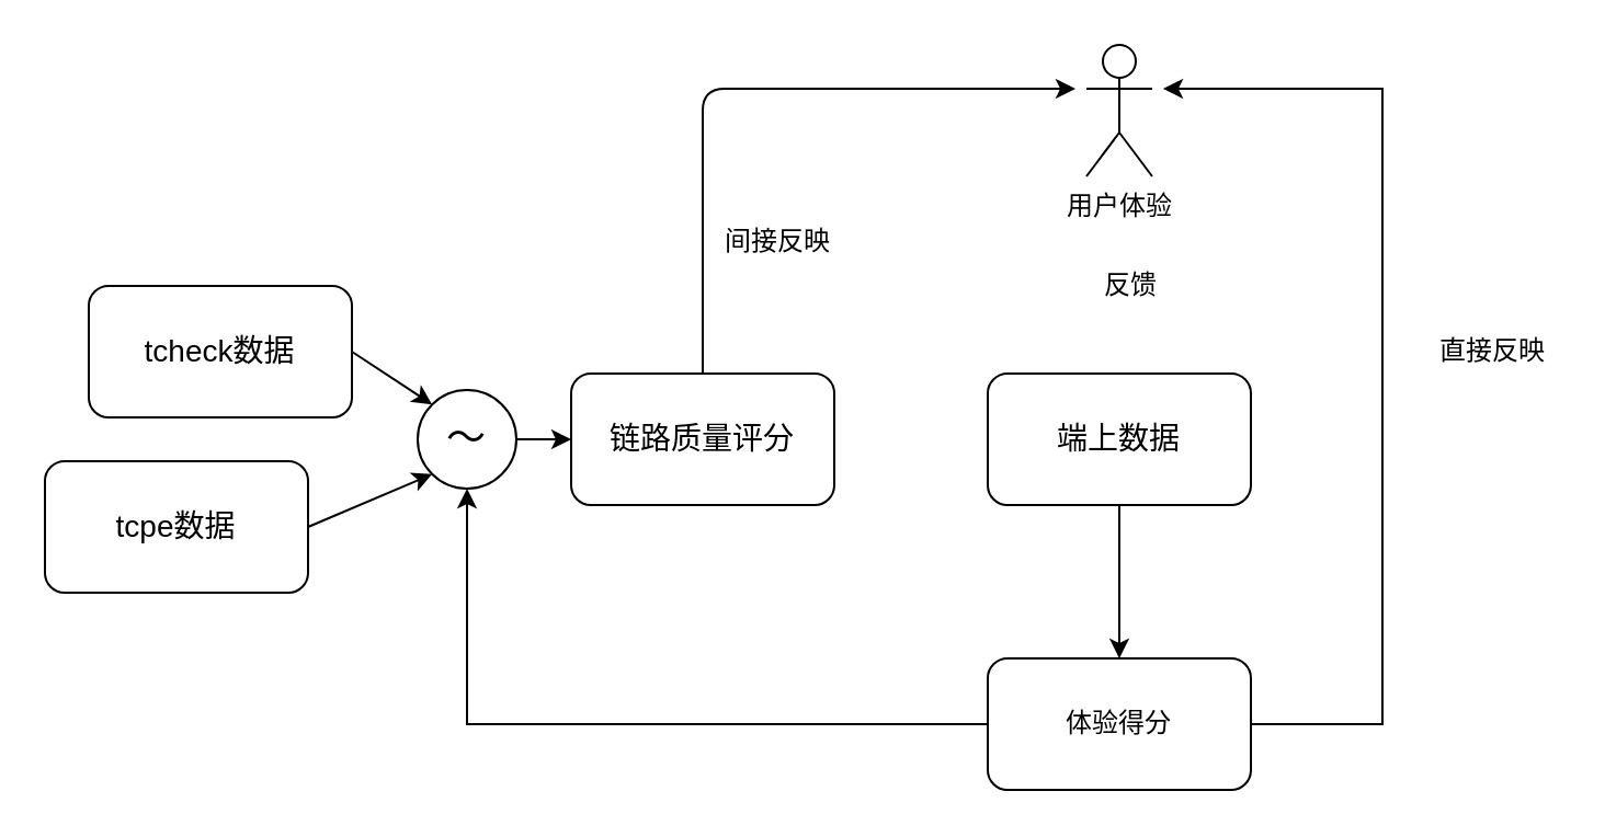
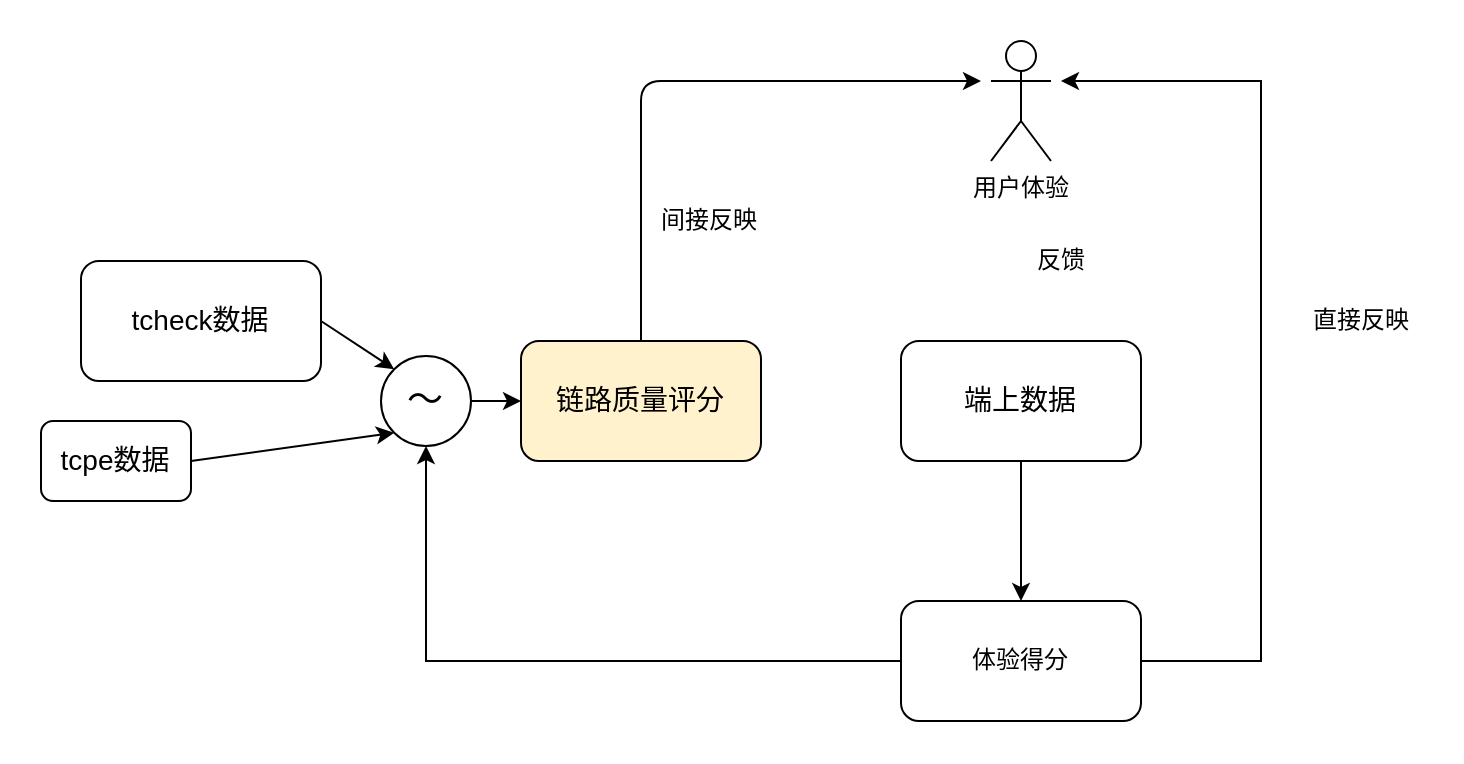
- <mxCell id="18" value="反馈" style="text;html=1;align=center;verticalAlign=middle;resizable=0;points=[];autosize=1;strokeColor=none;" parent="1" vertex="1"><mxGeometry x="495" y="120" width="40" height="20" as="geometry" /></mxCell>
+ <mxCell id="18" value="反馈" style="text;html=1;align=center;verticalAlign=middle;resizable=0;points=[];autosize=1;strokeColor=none;" parent="1" vertex="1"><mxGeometry x="510" y="120" width="40" height="20" as="geometry" /></mxCell>
- <mxCell id="4" value="&lt;span style=&quot;font-size: 14px&quot;&gt;链路质量评分&lt;/span&gt;" style="rounded=1;whiteSpace=wrap;html=1;" parent="1" vertex="1"><mxGeometry x="260" y="170" width="120" height="60" as="geometry" /></mxCell>
+ <mxCell id="4" value="&lt;span style=&quot;font-size: 14px&quot;&gt;链路质量评分&lt;/span&gt;" style="rounded=1;whiteSpace=wrap;html=1;fillColor=#fff2cc;" parent="1" vertex="1"><mxGeometry x="260" y="170" width="120" height="60" as="geometry" /></mxCell>
- <mxCell id="3" value="&lt;span style=&quot;font-size: 14px&quot;&gt;tcpe数据&lt;/span&gt;" style="rounded=1;whiteSpace=wrap;html=1;" parent="1" vertex="1"><mxGeometry x="20" y="210" width="120" height="60" as="geometry" /></mxCell>
+ <mxCell id="3" value="&lt;span style=&quot;font-size: 14px&quot;&gt;tcpe数据&lt;/span&gt;" style="rounded=1;whiteSpace=wrap;html=1;" parent="1" vertex="1"><mxGeometry x="20" y="210" width="75" height="40" as="geometry" /></mxCell>
